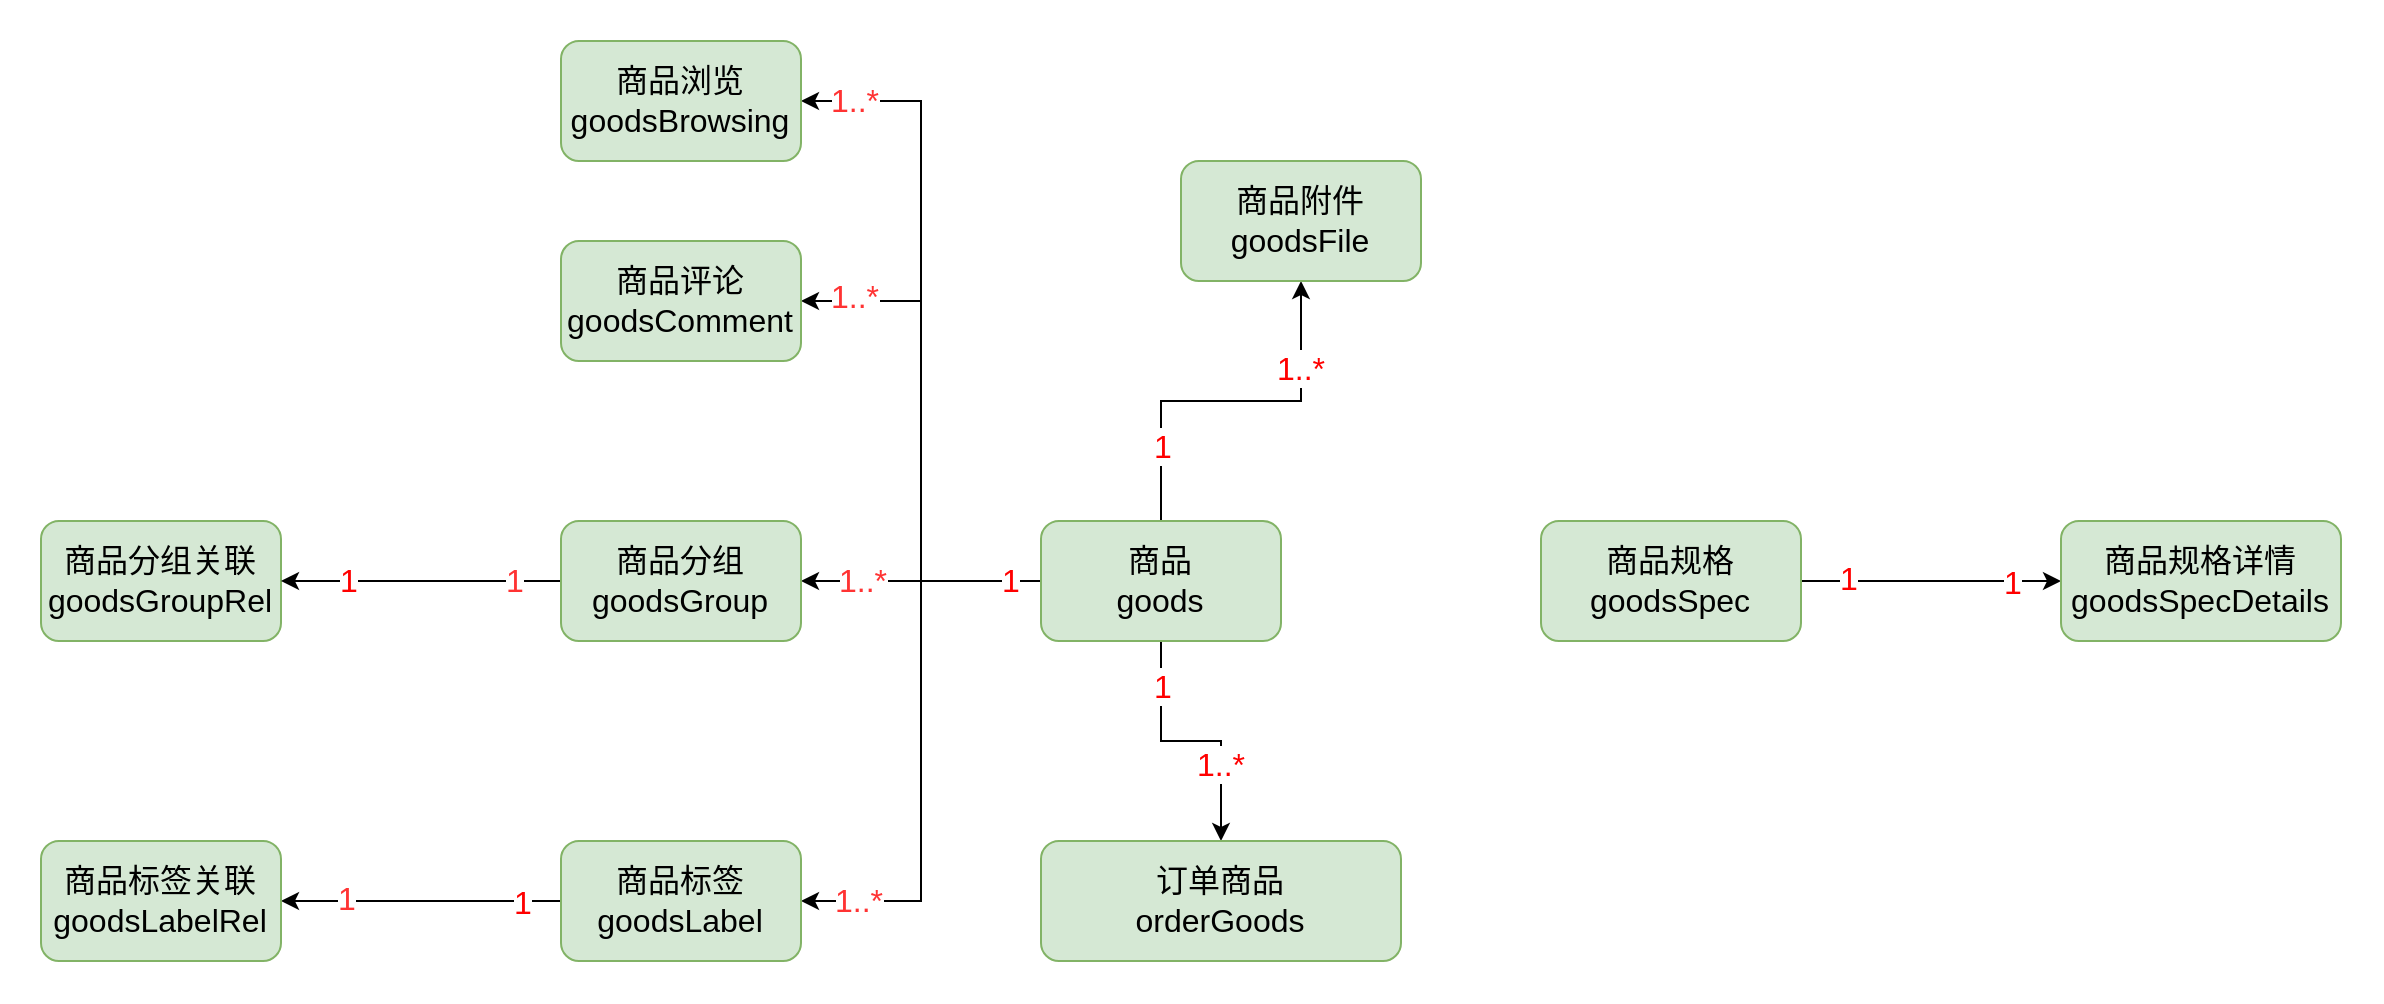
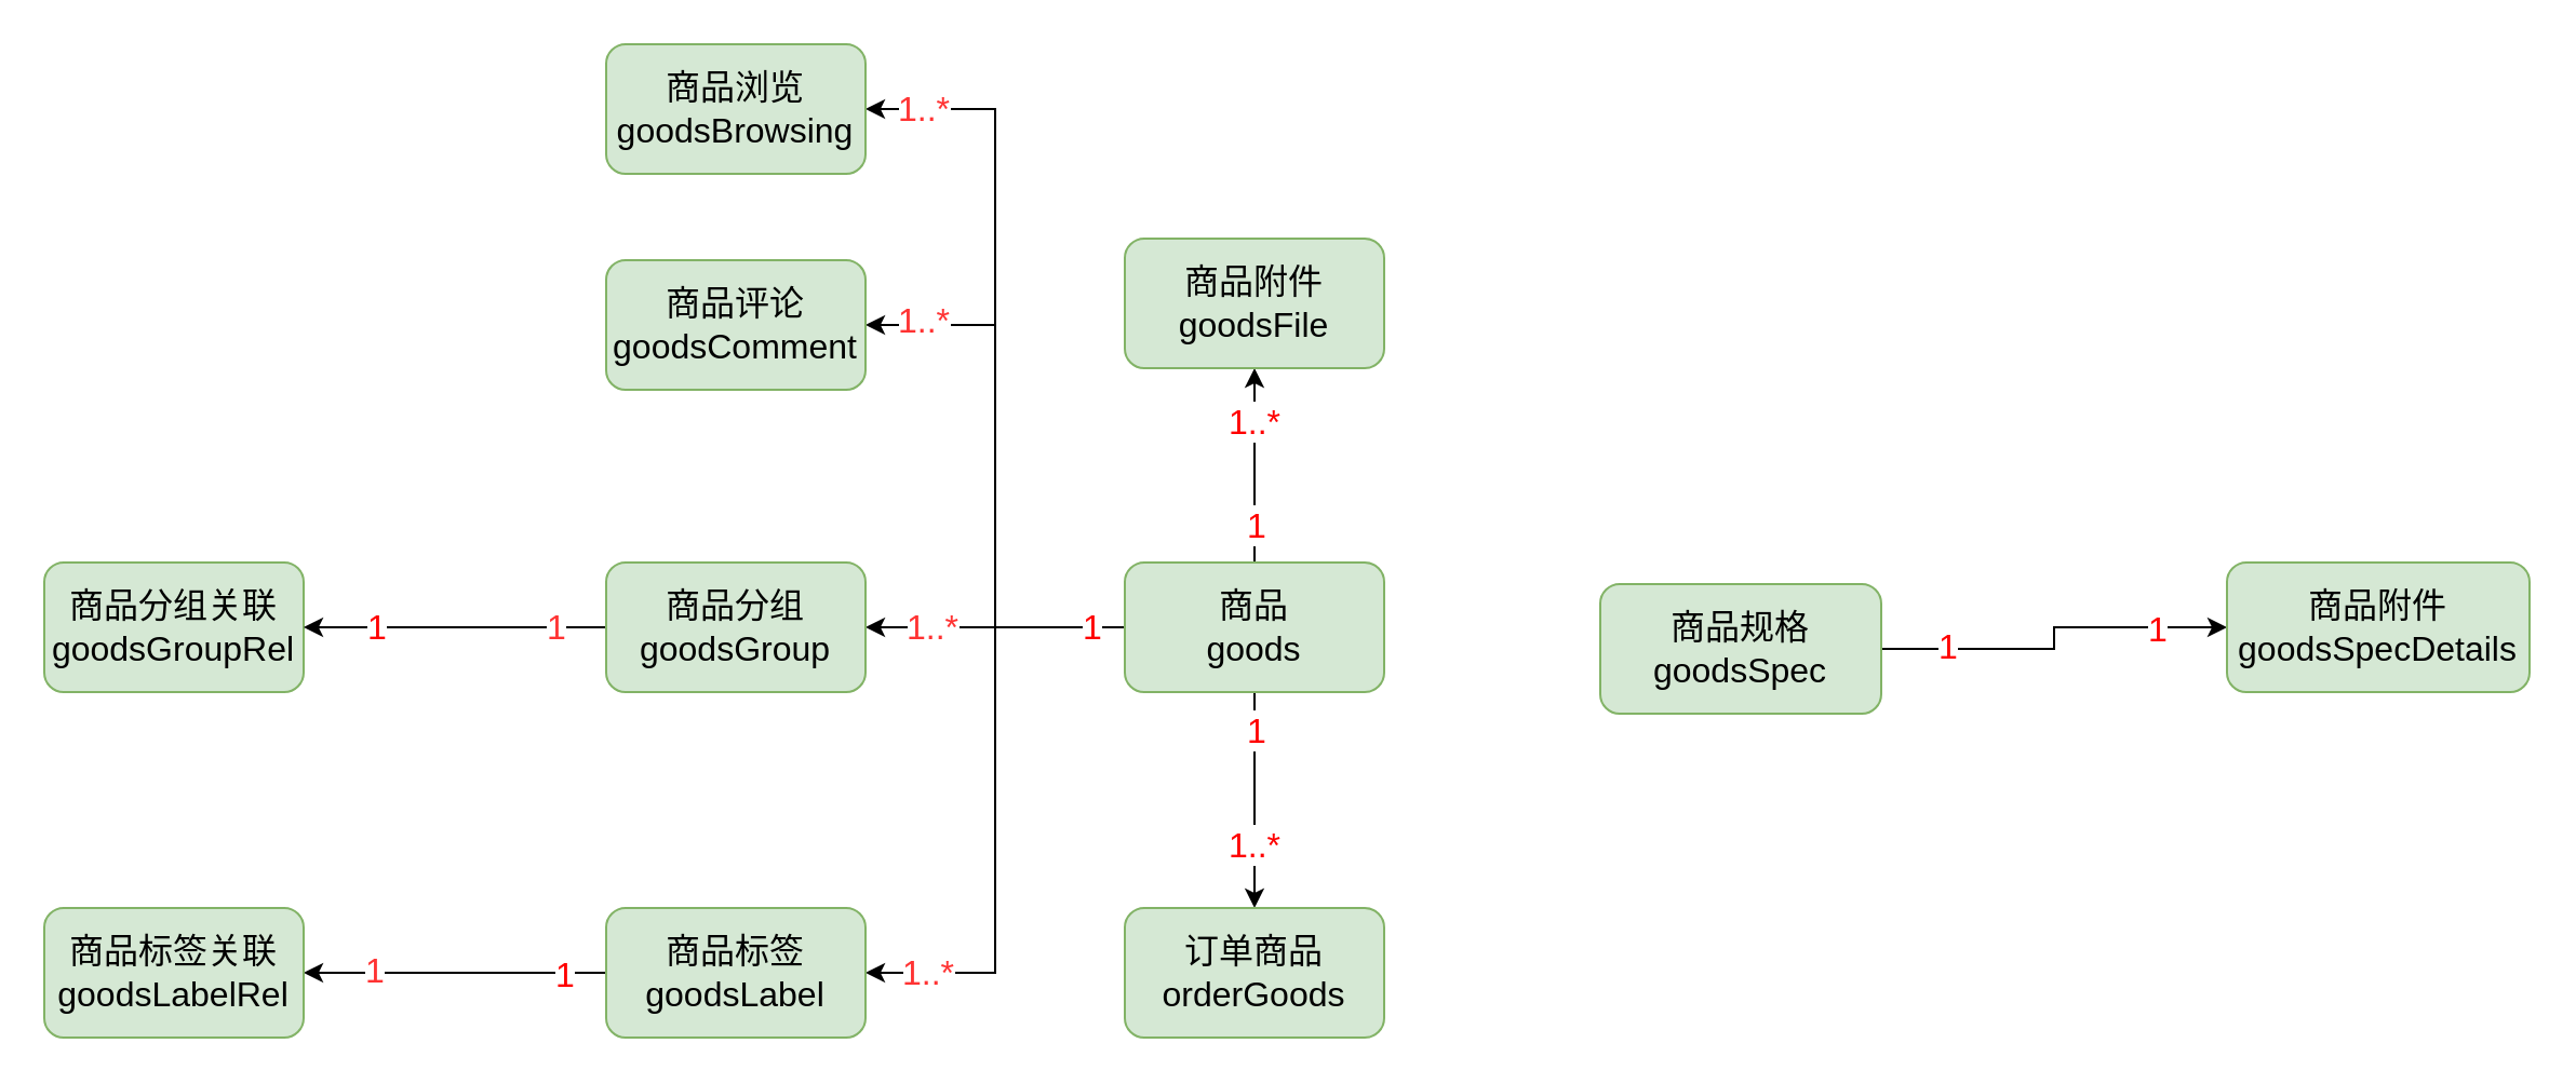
- <mxCell id="24" value="&lt;div&gt;&lt;span style=&quot;font-size: 16px;&quot;&gt;商品附件&lt;/span&gt;&lt;/div&gt;&lt;font style=&quot;font-size: 16px;&quot;&gt;goodsFile&lt;/font&gt;" style="rounded=1;whiteSpace=wrap;html=1;fillColor=#d5e8d4;strokeColor=#82b366;" vertex="1" parent="1"><mxGeometry x="590" y="80" width="120" height="60" as="geometry" /></mxCell>
+ <mxCell id="24" value="&lt;div&gt;&lt;span style=&quot;font-size: 16px;&quot;&gt;商品附件&lt;/span&gt;&lt;/div&gt;&lt;font style=&quot;font-size: 16px;&quot;&gt;goodsFile&lt;/font&gt;" style="rounded=1;whiteSpace=wrap;html=1;fillColor=#d5e8d4;strokeColor=#82b366;" vertex="1" parent="1"><mxGeometry x="520" y="110" width="120" height="60" as="geometry" /></mxCell>
- <mxCell id="21" value="&lt;div&gt;&lt;span style=&quot;font-size: 16px;&quot;&gt;商品规格&lt;/span&gt;&lt;/div&gt;&lt;font style=&quot;font-size: 16px;&quot;&gt;goodsSpec&lt;/font&gt;" style="rounded=1;whiteSpace=wrap;html=1;fillColor=#d5e8d4;strokeColor=#82b366;" vertex="1" parent="1"><mxGeometry x="770" y="260" width="130" height="60" as="geometry" /></mxCell>
+ <mxCell id="21" value="&lt;div&gt;&lt;span style=&quot;font-size: 16px;&quot;&gt;商品规格&lt;/span&gt;&lt;/div&gt;&lt;font style=&quot;font-size: 16px;&quot;&gt;goodsSpec&lt;/font&gt;" style="rounded=1;whiteSpace=wrap;html=1;fillColor=#d5e8d4;strokeColor=#82b366;" vertex="1" parent="1"><mxGeometry x="740" y="270" width="130" height="60" as="geometry" /></mxCell>
- <mxCell id="22" value="&lt;div&gt;&lt;span style=&quot;font-size: 16px;&quot;&gt;商品规格详情&lt;/span&gt;&lt;/div&gt;&lt;font style=&quot;font-size: 16px;&quot;&gt;goodsSpecDetails&lt;/font&gt;" style="rounded=1;whiteSpace=wrap;html=1;fillColor=#d5e8d4;strokeColor=#82b366;" vertex="1" parent="1"><mxGeometry x="1030" y="260" width="140" height="60" as="geometry" /></mxCell>
+ <mxCell id="22" value="&lt;div&gt;&lt;span style=&quot;font-size: 16px;&quot;&gt;商品附件&lt;/span&gt;&lt;/div&gt;&lt;font style=&quot;font-size: 16px;&quot;&gt;goodsSpecDetails&lt;/font&gt;" style="rounded=1;whiteSpace=wrap;html=1;fillColor=#d5e8d4;strokeColor=#82b366;" vertex="1" parent="1"><mxGeometry x="1030" y="260" width="140" height="60" as="geometry" /></mxCell>
- <mxCell id="23" value="&lt;div&gt;&lt;span style=&quot;font-size: 16px;&quot;&gt;订单商品&lt;/span&gt;&lt;/div&gt;&lt;font style=&quot;font-size: 16px;&quot;&gt;orderGoods&lt;/font&gt;" style="rounded=1;whiteSpace=wrap;html=1;fillColor=#d5e8d4;strokeColor=#82b366;" vertex="1" parent="1"><mxGeometry x="520" y="420" width="180" height="60" as="geometry" /></mxCell>
+ <mxCell id="23" value="&lt;div&gt;&lt;span style=&quot;font-size: 16px;&quot;&gt;订单商品&lt;/span&gt;&lt;/div&gt;&lt;font style=&quot;font-size: 16px;&quot;&gt;orderGoods&lt;/font&gt;" style="rounded=1;whiteSpace=wrap;html=1;fillColor=#d5e8d4;strokeColor=#82b366;" vertex="1" parent="1"><mxGeometry x="520" y="420" width="120" height="60" as="geometry" /></mxCell>
